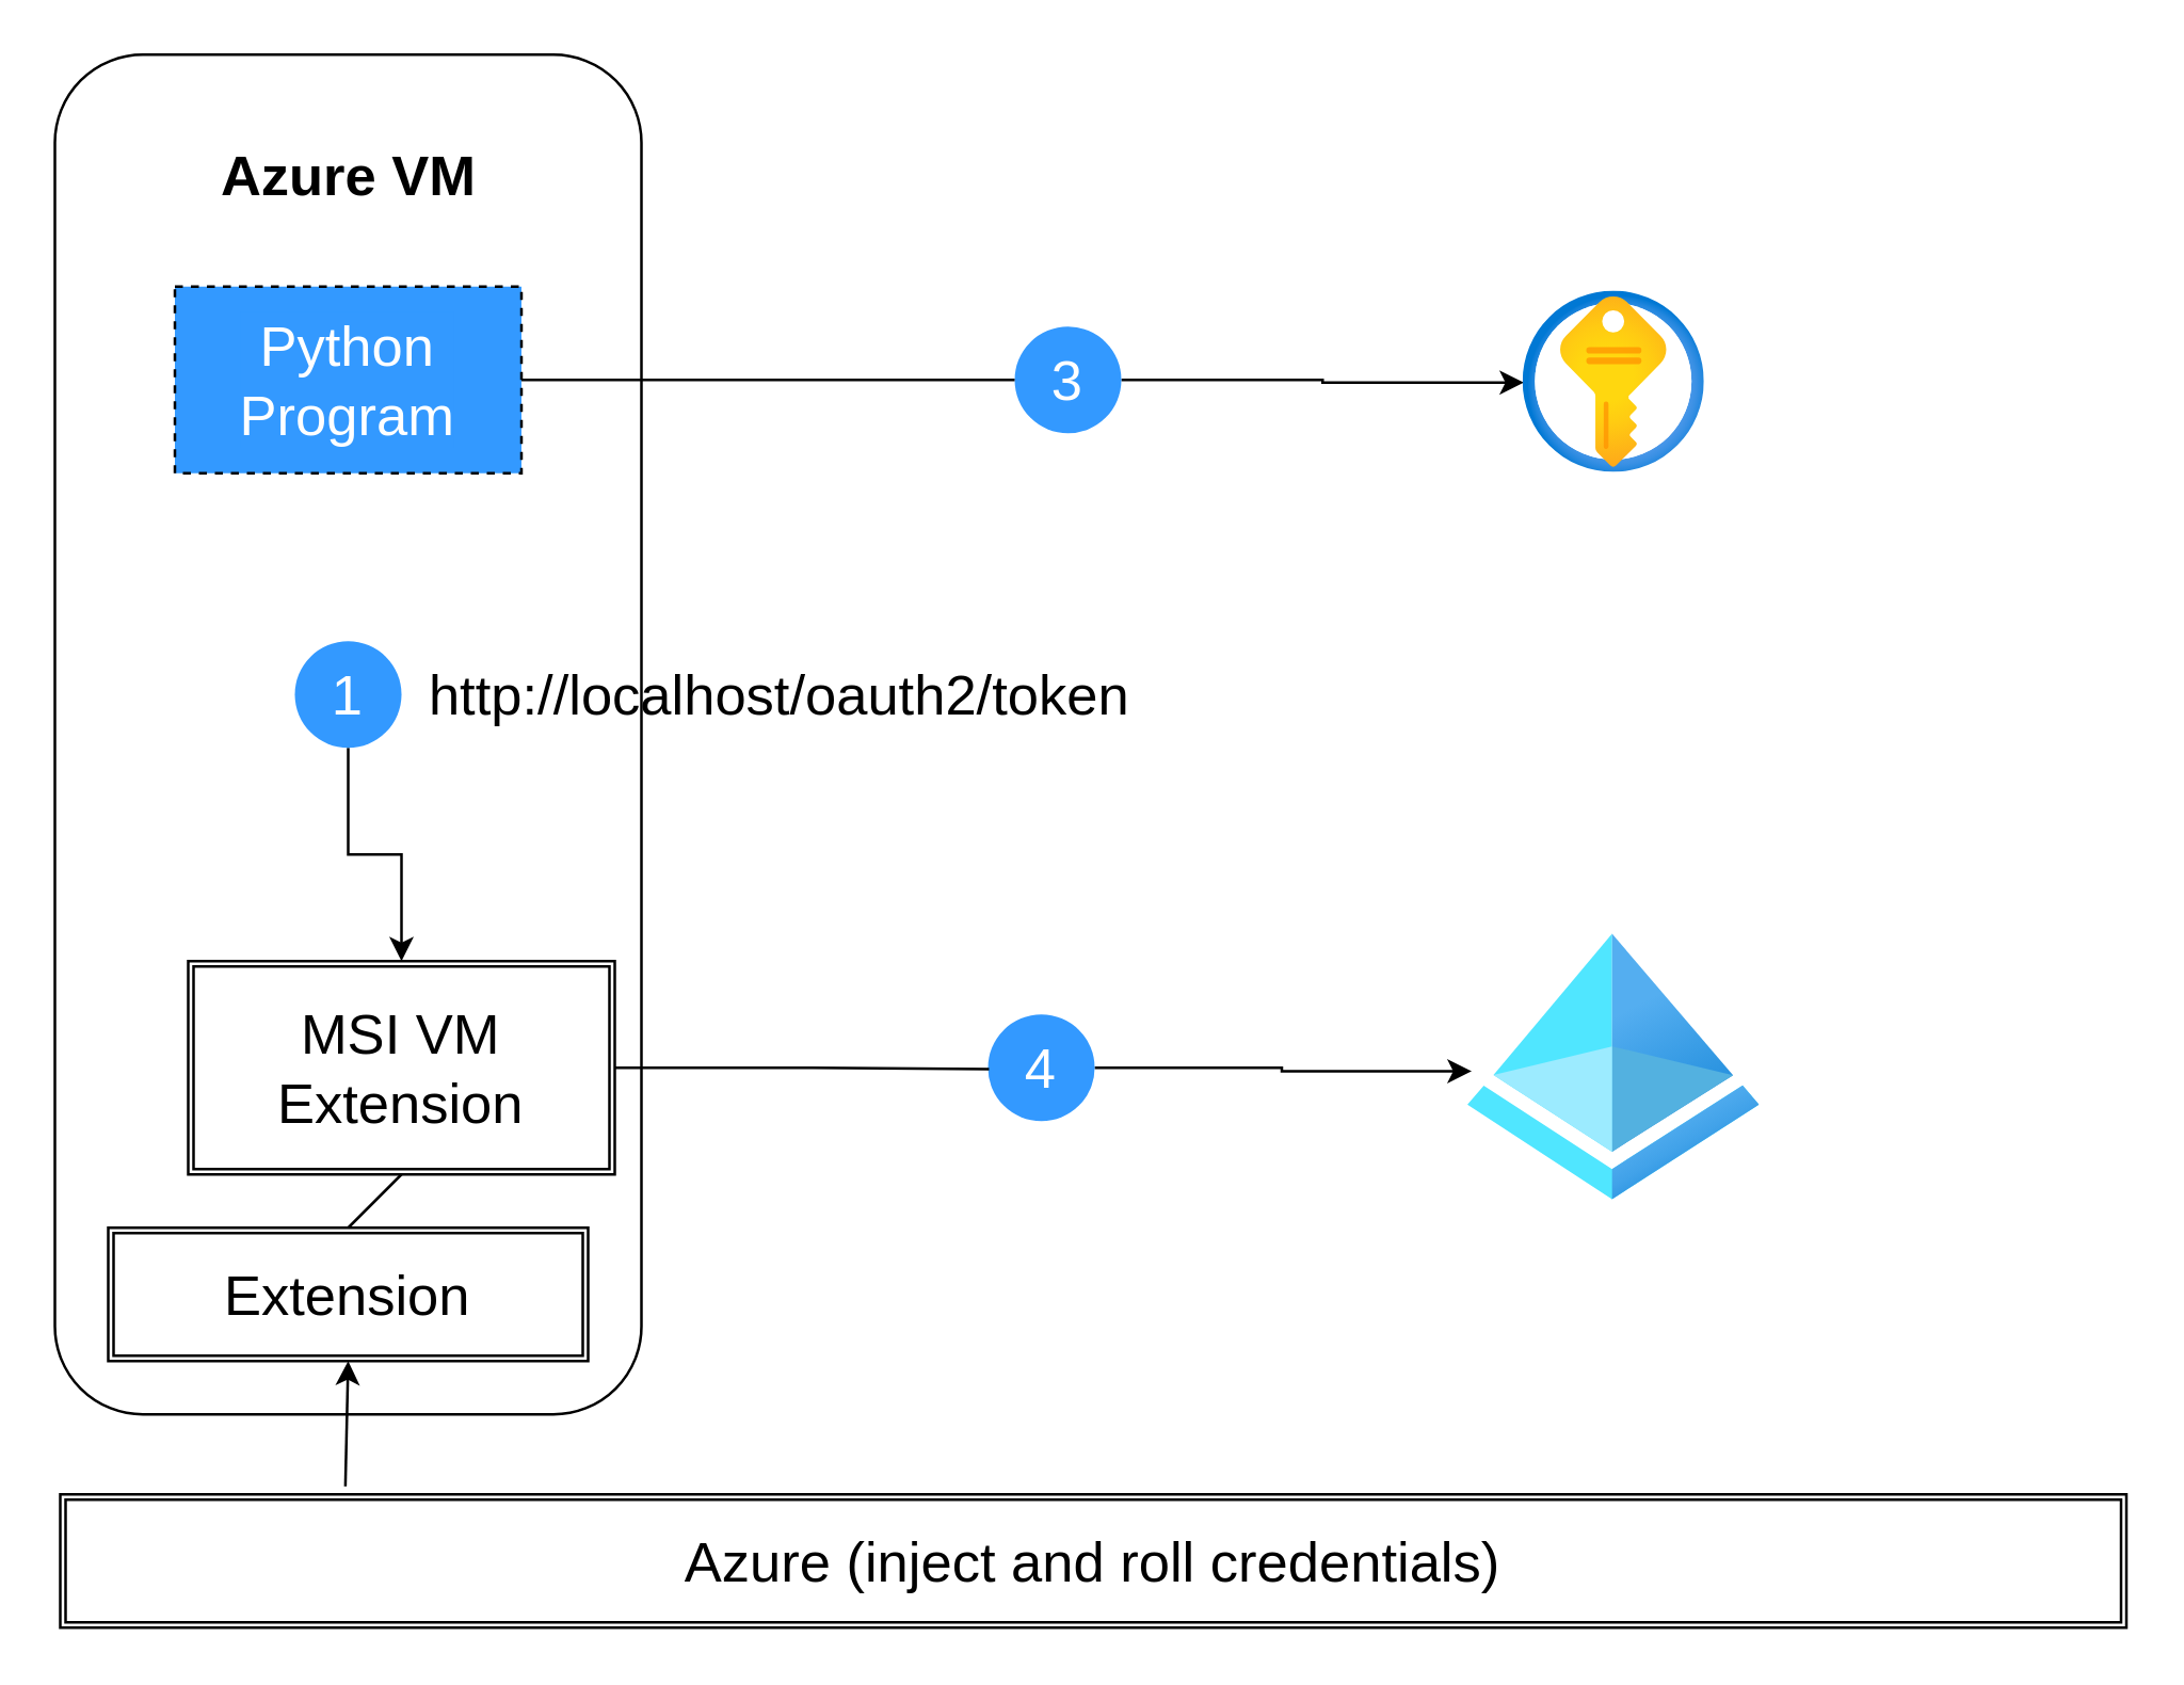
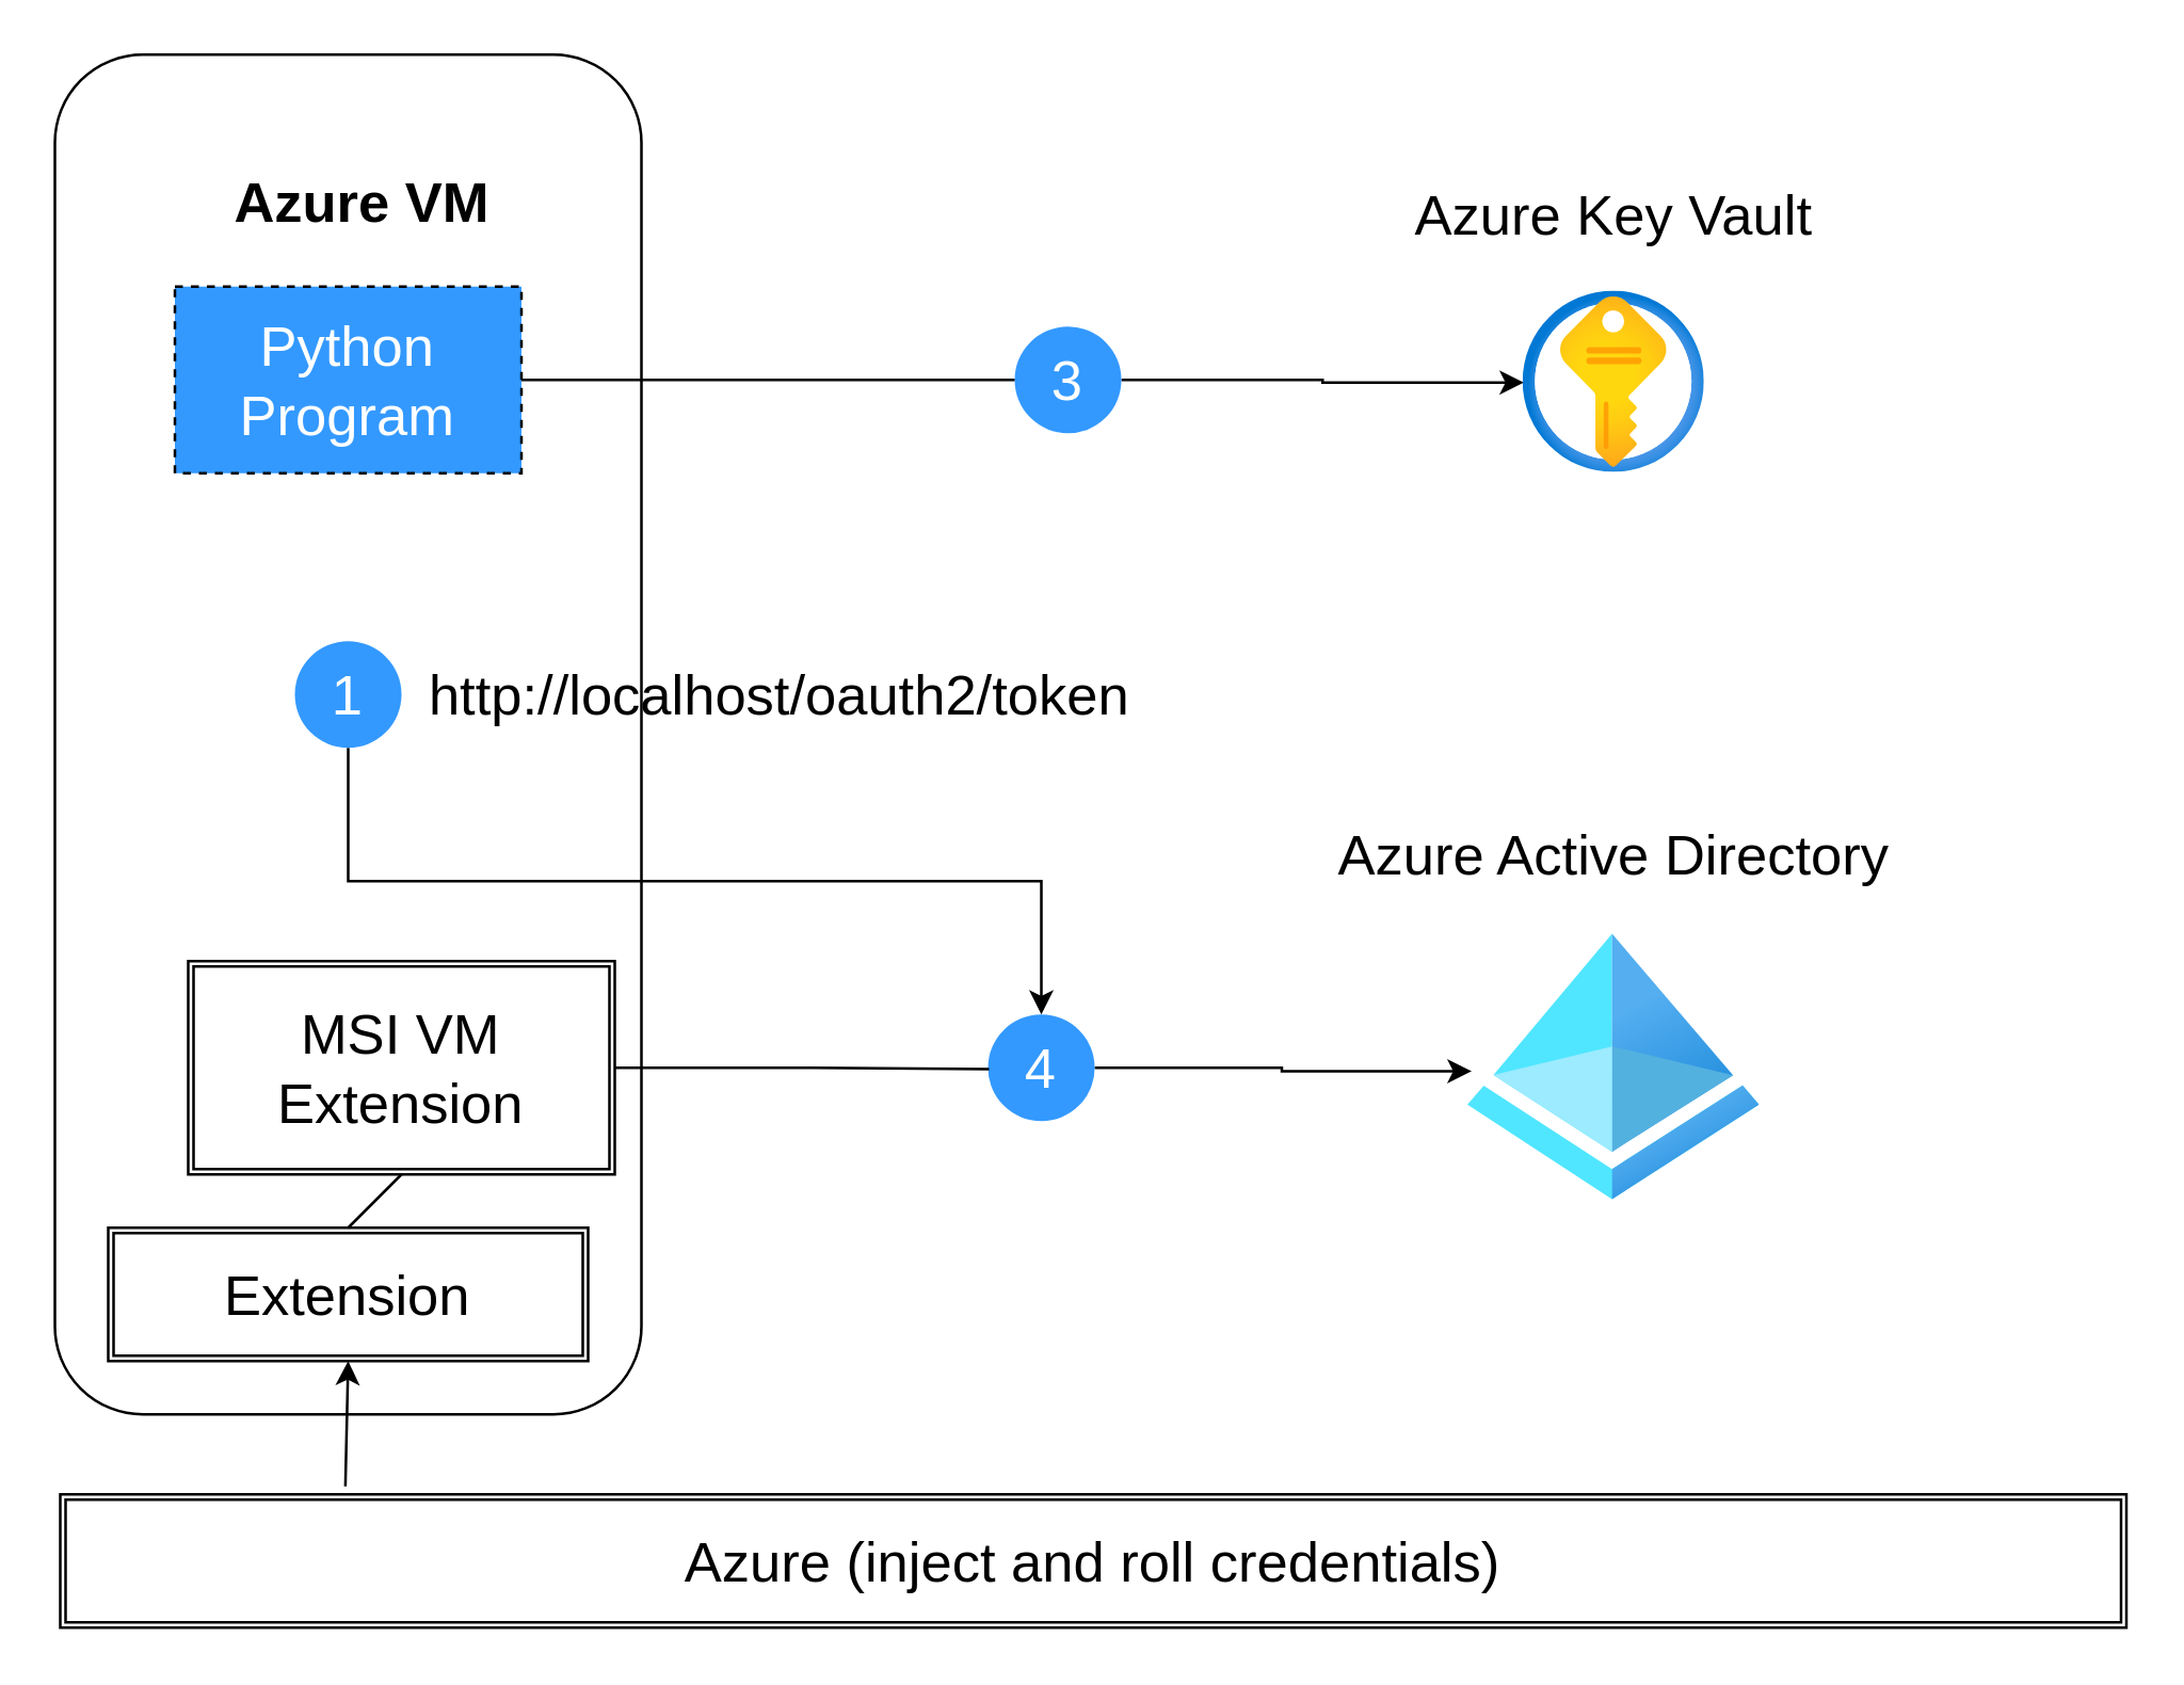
- <mxCell id="3" value="Azure VM" style="text;html=1;strokeColor=none;fillColor=none;align=center;verticalAlign=middle;whiteSpace=wrap;rounded=0;fontSize=21;fontStyle=1" vertex="1" parent="1"><mxGeometry x="72.5" y="40" width="115" height="50" as="geometry" /></mxCell>
+ <mxCell id="3" value="Azure VM" style="text;html=1;strokeColor=none;fillColor=none;align=center;verticalAlign=middle;whiteSpace=wrap;rounded=0;fontSize=21;fontStyle=1" vertex="1" parent="1"><mxGeometry x="77.5" y="50" width="115" height="50" as="geometry" /></mxCell>
+ <mxCell id="16" value="Azure Key Vault" style="text;html=1;strokeColor=none;fillColor=none;align=center;verticalAlign=middle;whiteSpace=wrap;rounded=0;labelBackgroundColor=none;fontSize=21;fontColor=#000000;" vertex="1" parent="1"><mxGeometry x="486.25" y="70" width="237.5" height="20" as="geometry" /></mxCell>
+ <mxCell id="14" value="Azure Active Directory" style="text;html=1;strokeColor=none;fillColor=none;align=center;verticalAlign=middle;whiteSpace=wrap;rounded=0;labelBackgroundColor=none;fontSize=21;fontColor=#000000;" vertex="1" parent="1"><mxGeometry x="486.25" y="310" width="237.5" height="20" as="geometry" /></mxCell>
- <mxCell id="4" style="edgeStyle=orthogonalEdgeStyle;rounded=0;orthogonalLoop=1;jettySize=auto;html=1;exitX=0.5;exitY=1;exitDx=0;exitDy=0;fontSize=21;fontColor=#000000;startArrow=none;" edge="1" parent="1" source="21" target="8"><mxGeometry relative="1" as="geometry" /></mxCell>
+ <mxCell id="4" style="edgeStyle=orthogonalEdgeStyle;rounded=0;orthogonalLoop=1;jettySize=auto;html=1;exitX=0.5;exitY=1;exitDx=0;exitDy=0;fontSize=21;fontColor=#000000;startArrow=none;" edge="1" parent="1" source="21" target="17"><mxGeometry relative="1" as="geometry" /></mxCell>
